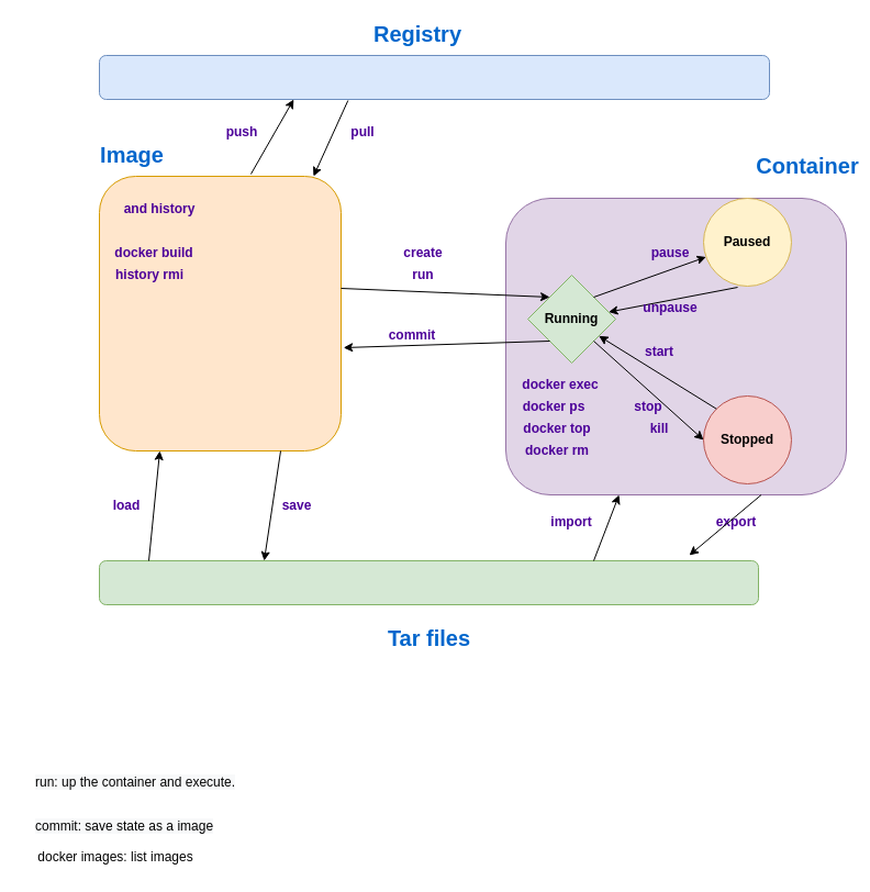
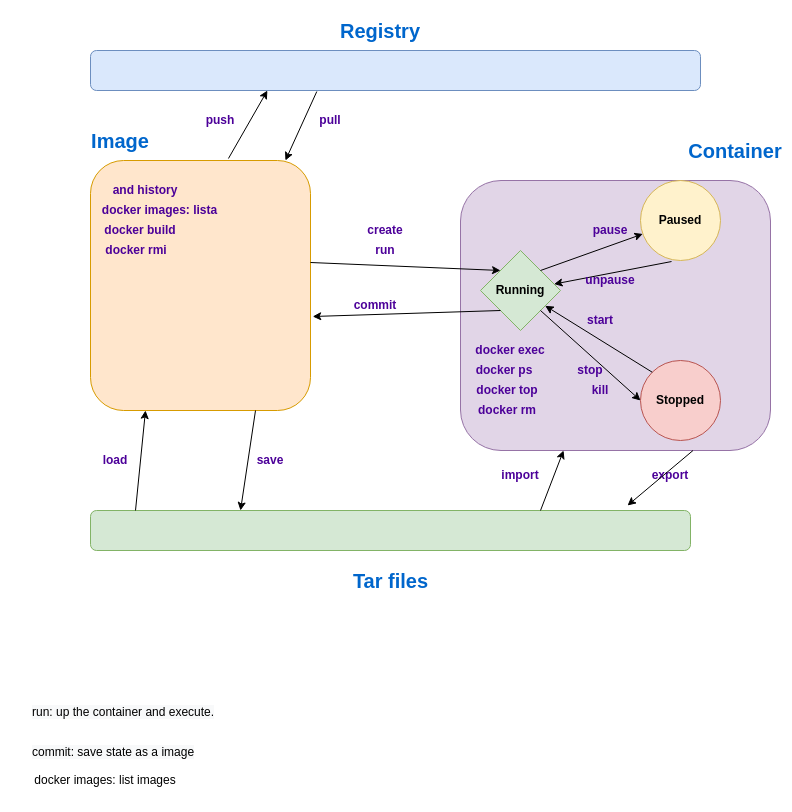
+ <mxCell id="31" value="docker images: lista" style="text;html=1;strokeColor=none;fillColor=none;align=center;verticalAlign=middle;whiteSpace=wrap;rounded=0;fontColor=#4C0099;fontStyle=1" vertex="1" parent="1"><mxGeometry x="92" y="200" width="135" height="20" as="geometry" /></mxCell>
- <mxCell id="33" value="history rmi" style="text;html=1;strokeColor=none;fillColor=none;align=center;verticalAlign=middle;whiteSpace=wrap;rounded=0;fontColor=#4C0099;fontStyle=1" vertex="1" parent="1"><mxGeometry x="86" y="240" width="100" height="20" as="geometry" /></mxCell>
+ <mxCell id="33" value="docker rmi" style="text;html=1;strokeColor=none;fillColor=none;align=center;verticalAlign=middle;whiteSpace=wrap;rounded=0;fontColor=#4C0099;fontStyle=1" vertex="1" parent="1"><mxGeometry x="86" y="240" width="100" height="20" as="geometry" /></mxCell>
